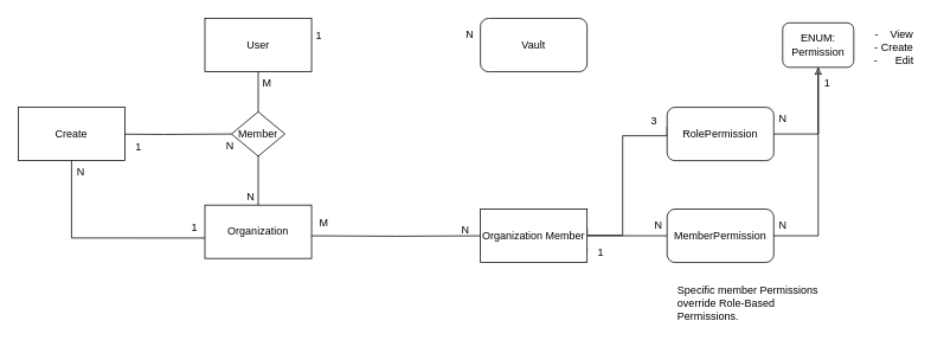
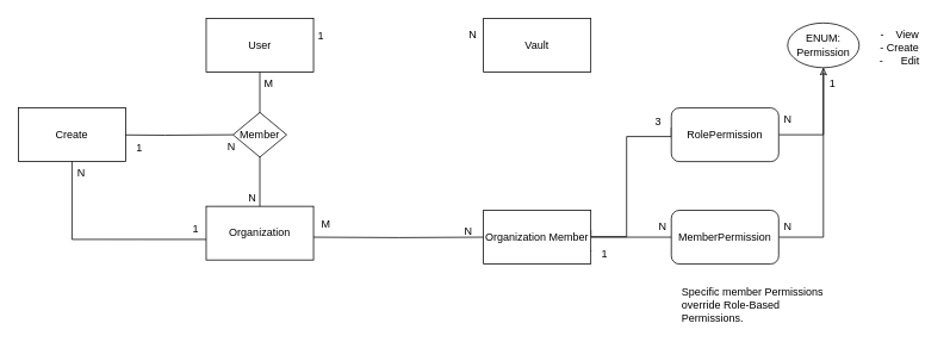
- <mxCell id="4" value="Vault" style="whiteSpace=wrap;html=1;rounded=1;" parent="1" vertex="1"><mxGeometry x="540" y="20" width="120" height="60" as="geometry" /></mxCell>
+ <mxCell id="4" value="Vault" style="rounded=0;whiteSpace=wrap;html=1;" parent="1" vertex="1"><mxGeometry x="540" y="20" width="120" height="60" as="geometry" /></mxCell>
- <mxCell id="34" value="ENUM:&lt;div&gt;Permission&lt;/div&gt;" style="whiteSpace=wrap;html=1;rounded=1;" parent="1" vertex="1"><mxGeometry x="880" y="25" width="80" height="50" as="geometry" /></mxCell>
+ <mxCell id="34" value="ENUM:&lt;div&gt;Permission&lt;/div&gt;" style="ellipse;whiteSpace=wrap;html=1;" parent="1" vertex="1"><mxGeometry x="880" y="25" width="80" height="50" as="geometry" /></mxCell>
